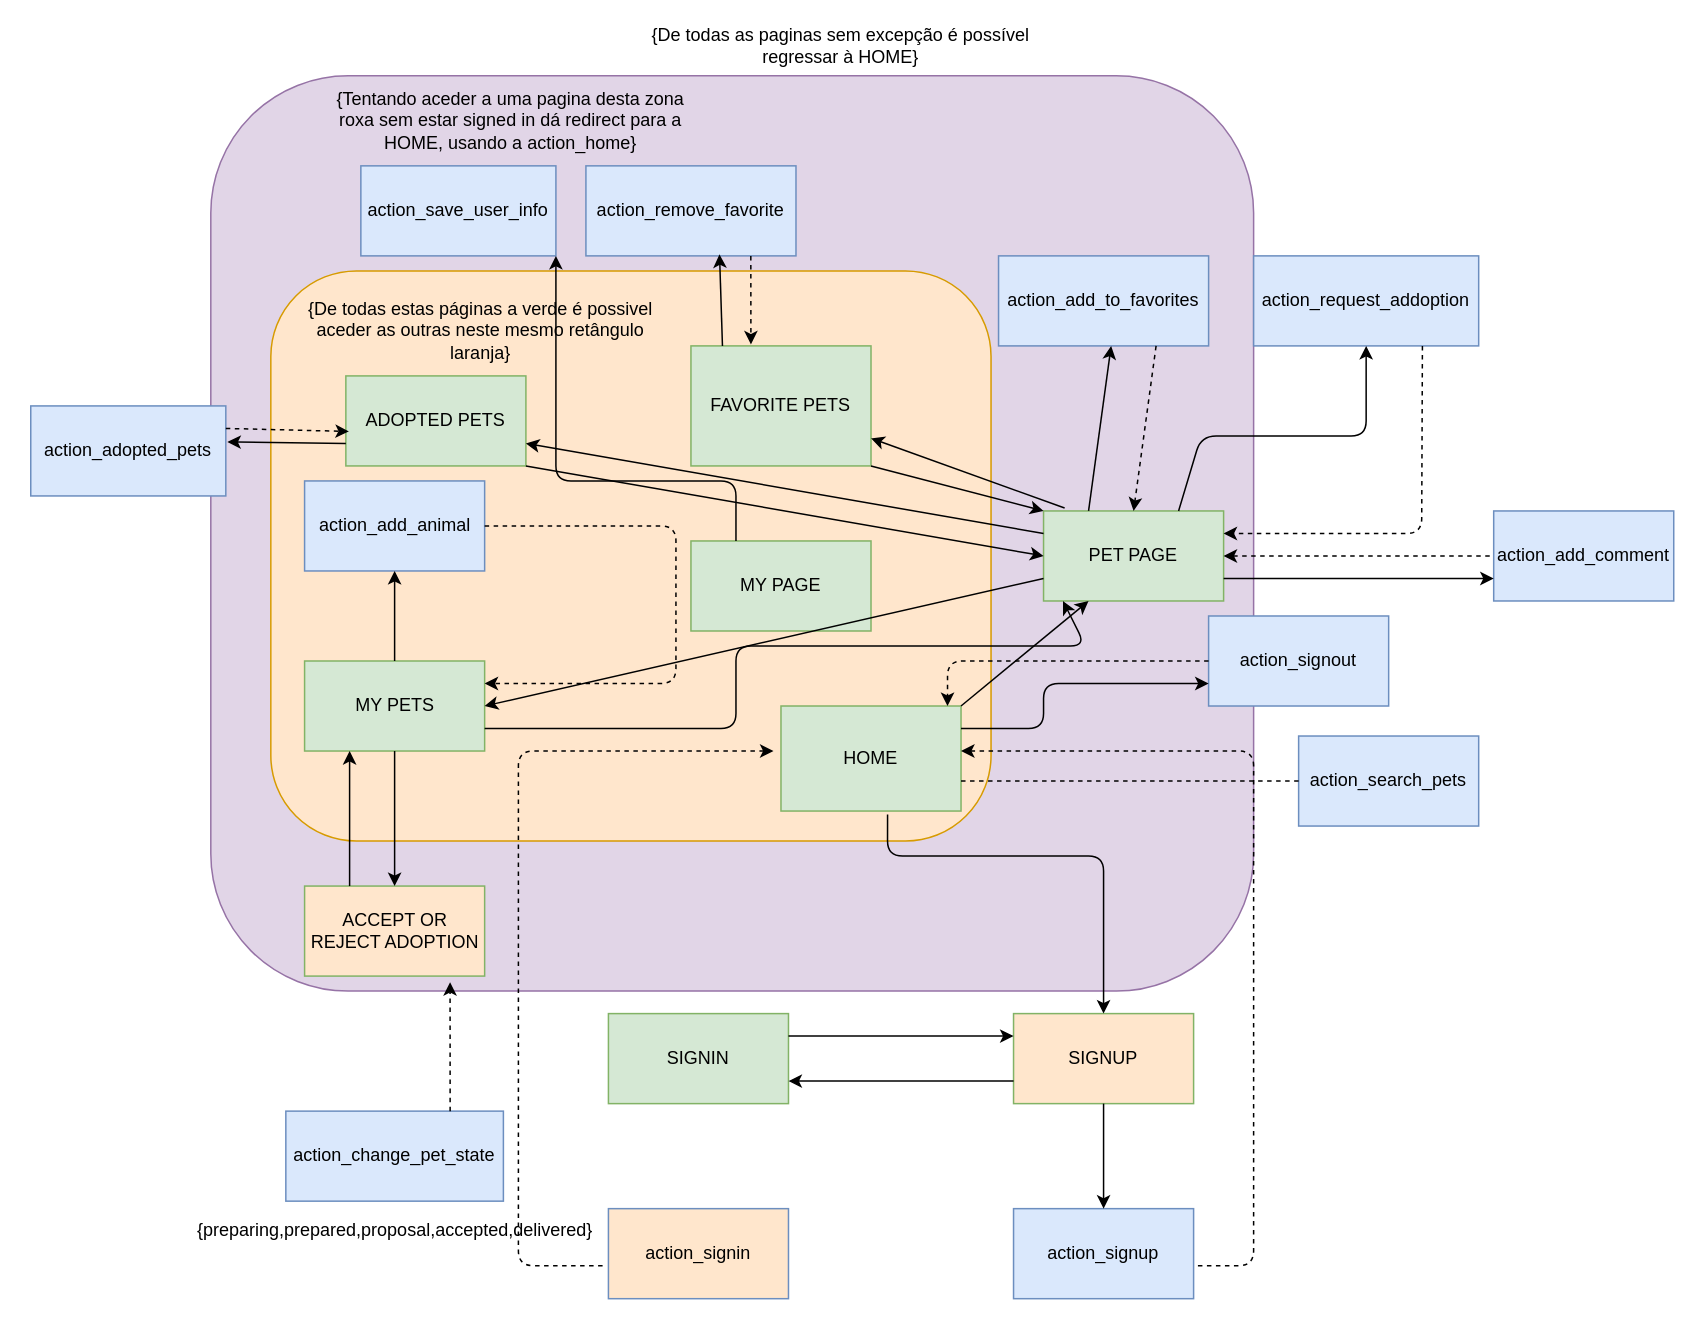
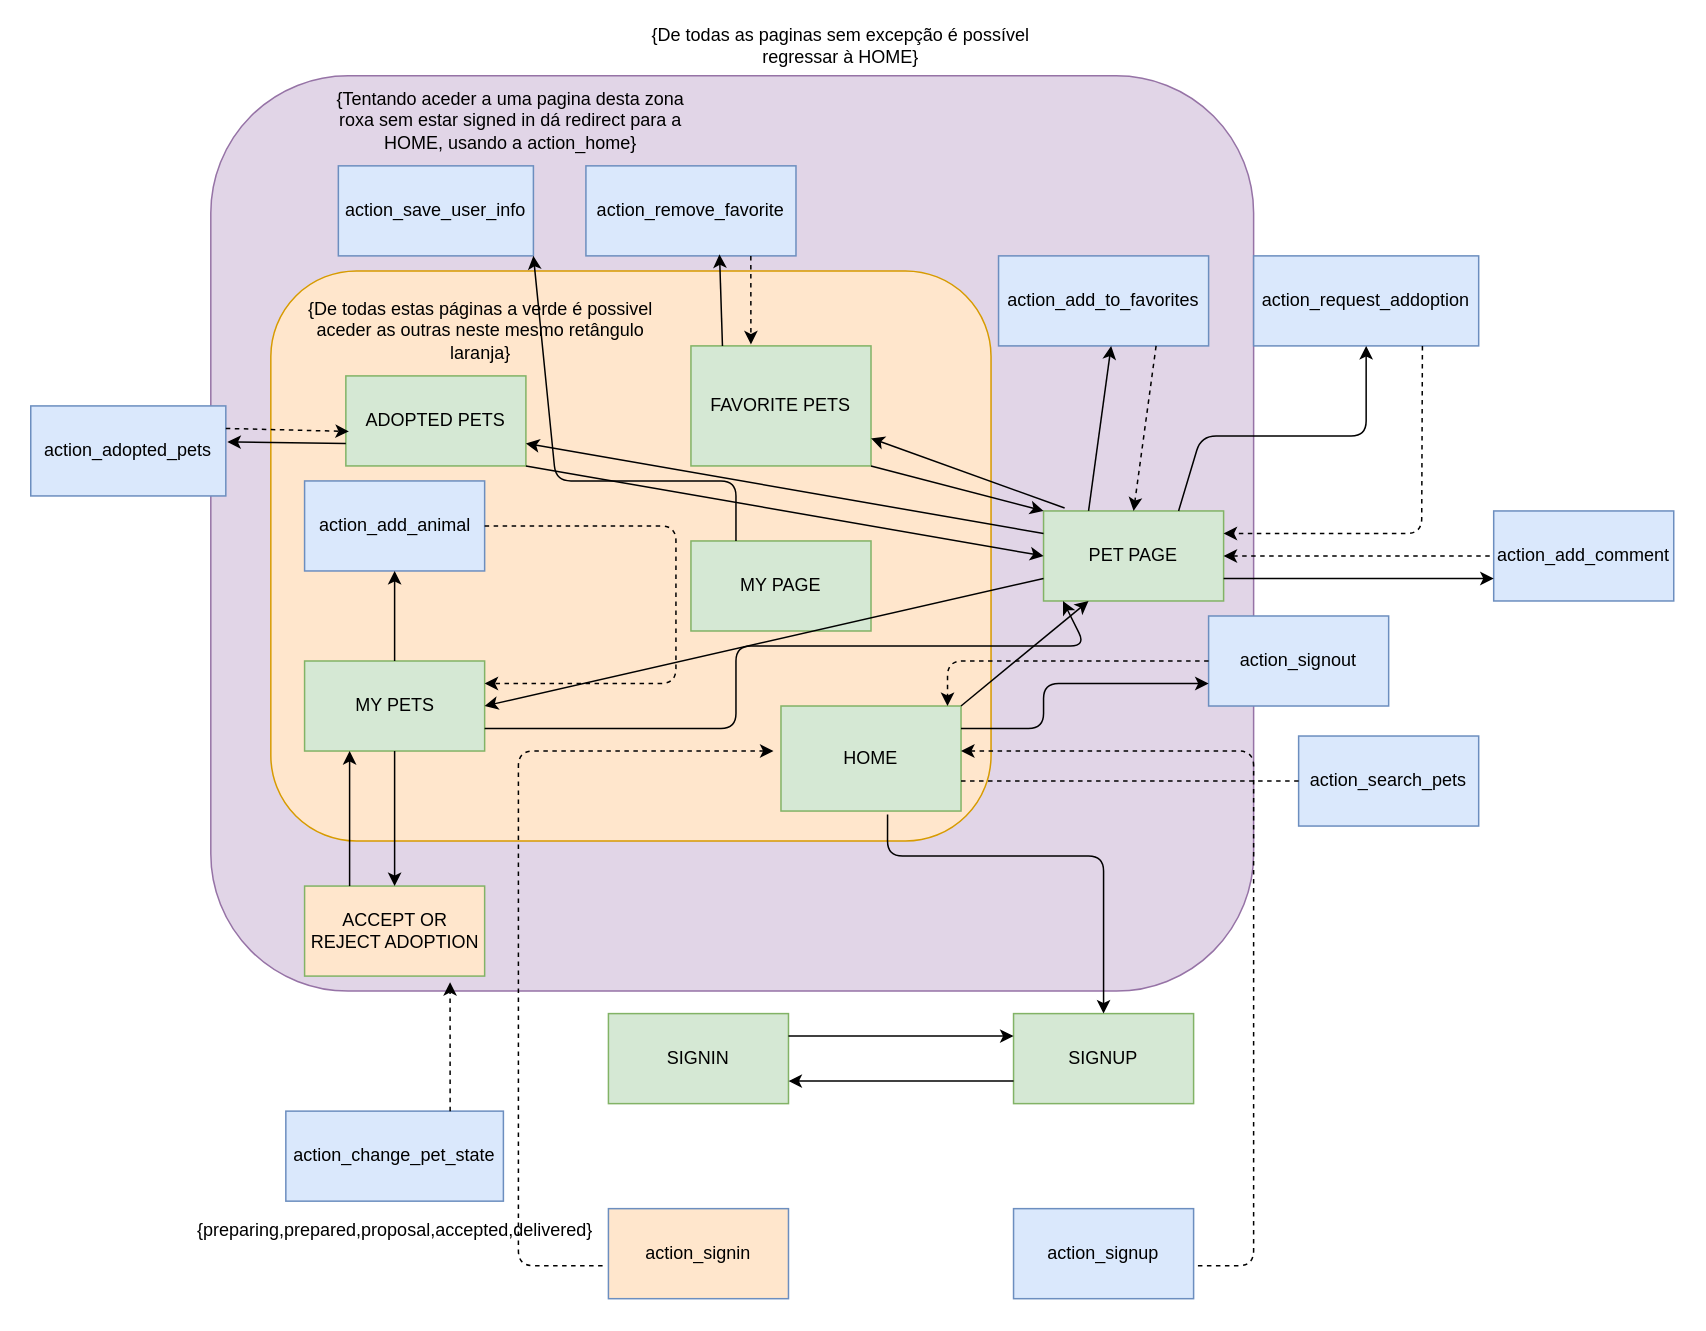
- <mxCell id="36" value="action_save_user_info" style="rounded=0;whiteSpace=wrap;html=1;fillColor=#dae8fc;strokeColor=#6c8ebf;" parent="1" vertex="1"><mxGeometry y="110" width="130" height="60" as="geometry" x="240" /></mxCell>
+ <mxCell id="36" value="action_save_user_info" style="rounded=0;whiteSpace=wrap;html=1;fillColor=#dae8fc;strokeColor=#6c8ebf;" parent="1" vertex="1"><mxGeometry x="225" y="110" width="130" height="60" as="geometry" /></mxCell>
- <mxCell id="5" value="SIGNUP" style="rounded=0;whiteSpace=wrap;html=1;fillColor=#ffe6cc;strokeColor=#82b366;" parent="1" vertex="1"><mxGeometry x="675" y="675" width="120" height="60" as="geometry" /></mxCell>
+ <mxCell id="5" value="SIGNUP" style="rounded=0;whiteSpace=wrap;html=1;fillColor=#d5e8d4;strokeColor=#82b366;" parent="1" vertex="1"><mxGeometry x="675" y="675" width="120" height="60" as="geometry" /></mxCell>
- <mxCell id="15" value="" style="endArrow=classic;html=1;strokeColor=#000000;exitX=0.5;exitY=1;exitDx=0;exitDy=0;entryX=0.5;entryY=0;entryDx=0;entryDy=0;" parent="1" source="5" target="13" edge="1"><mxGeometry width="50" height="50" relative="1" as="geometry"><mxPoint x="475" y="745" as="sourcePoint" /><mxPoint x="475" y="815" as="targetPoint" /></mxGeometry></mxCell>
